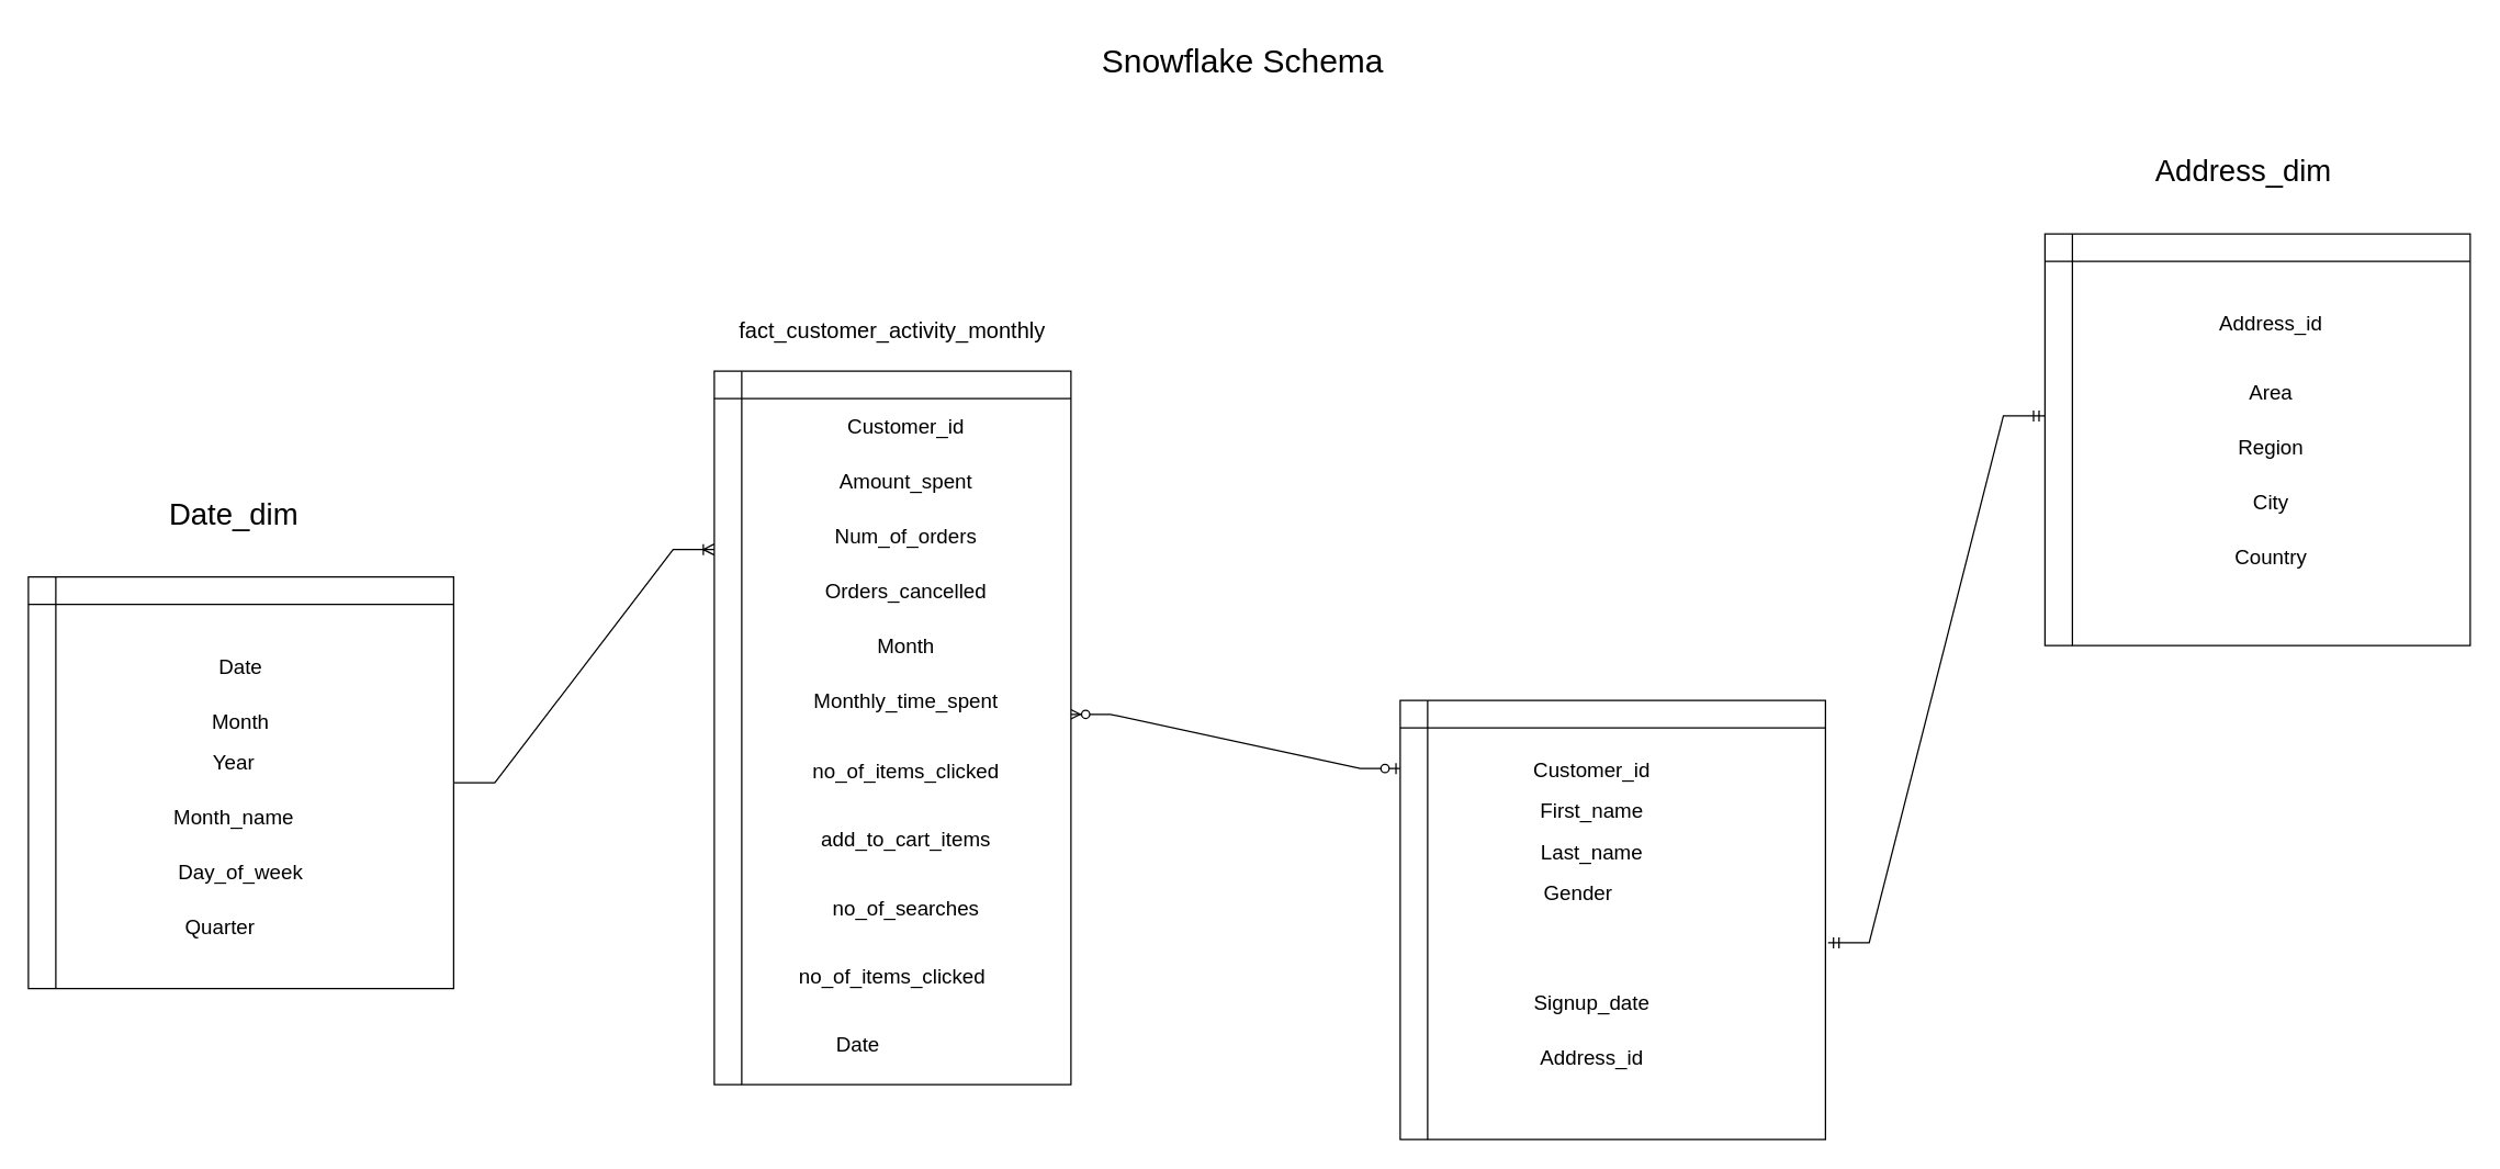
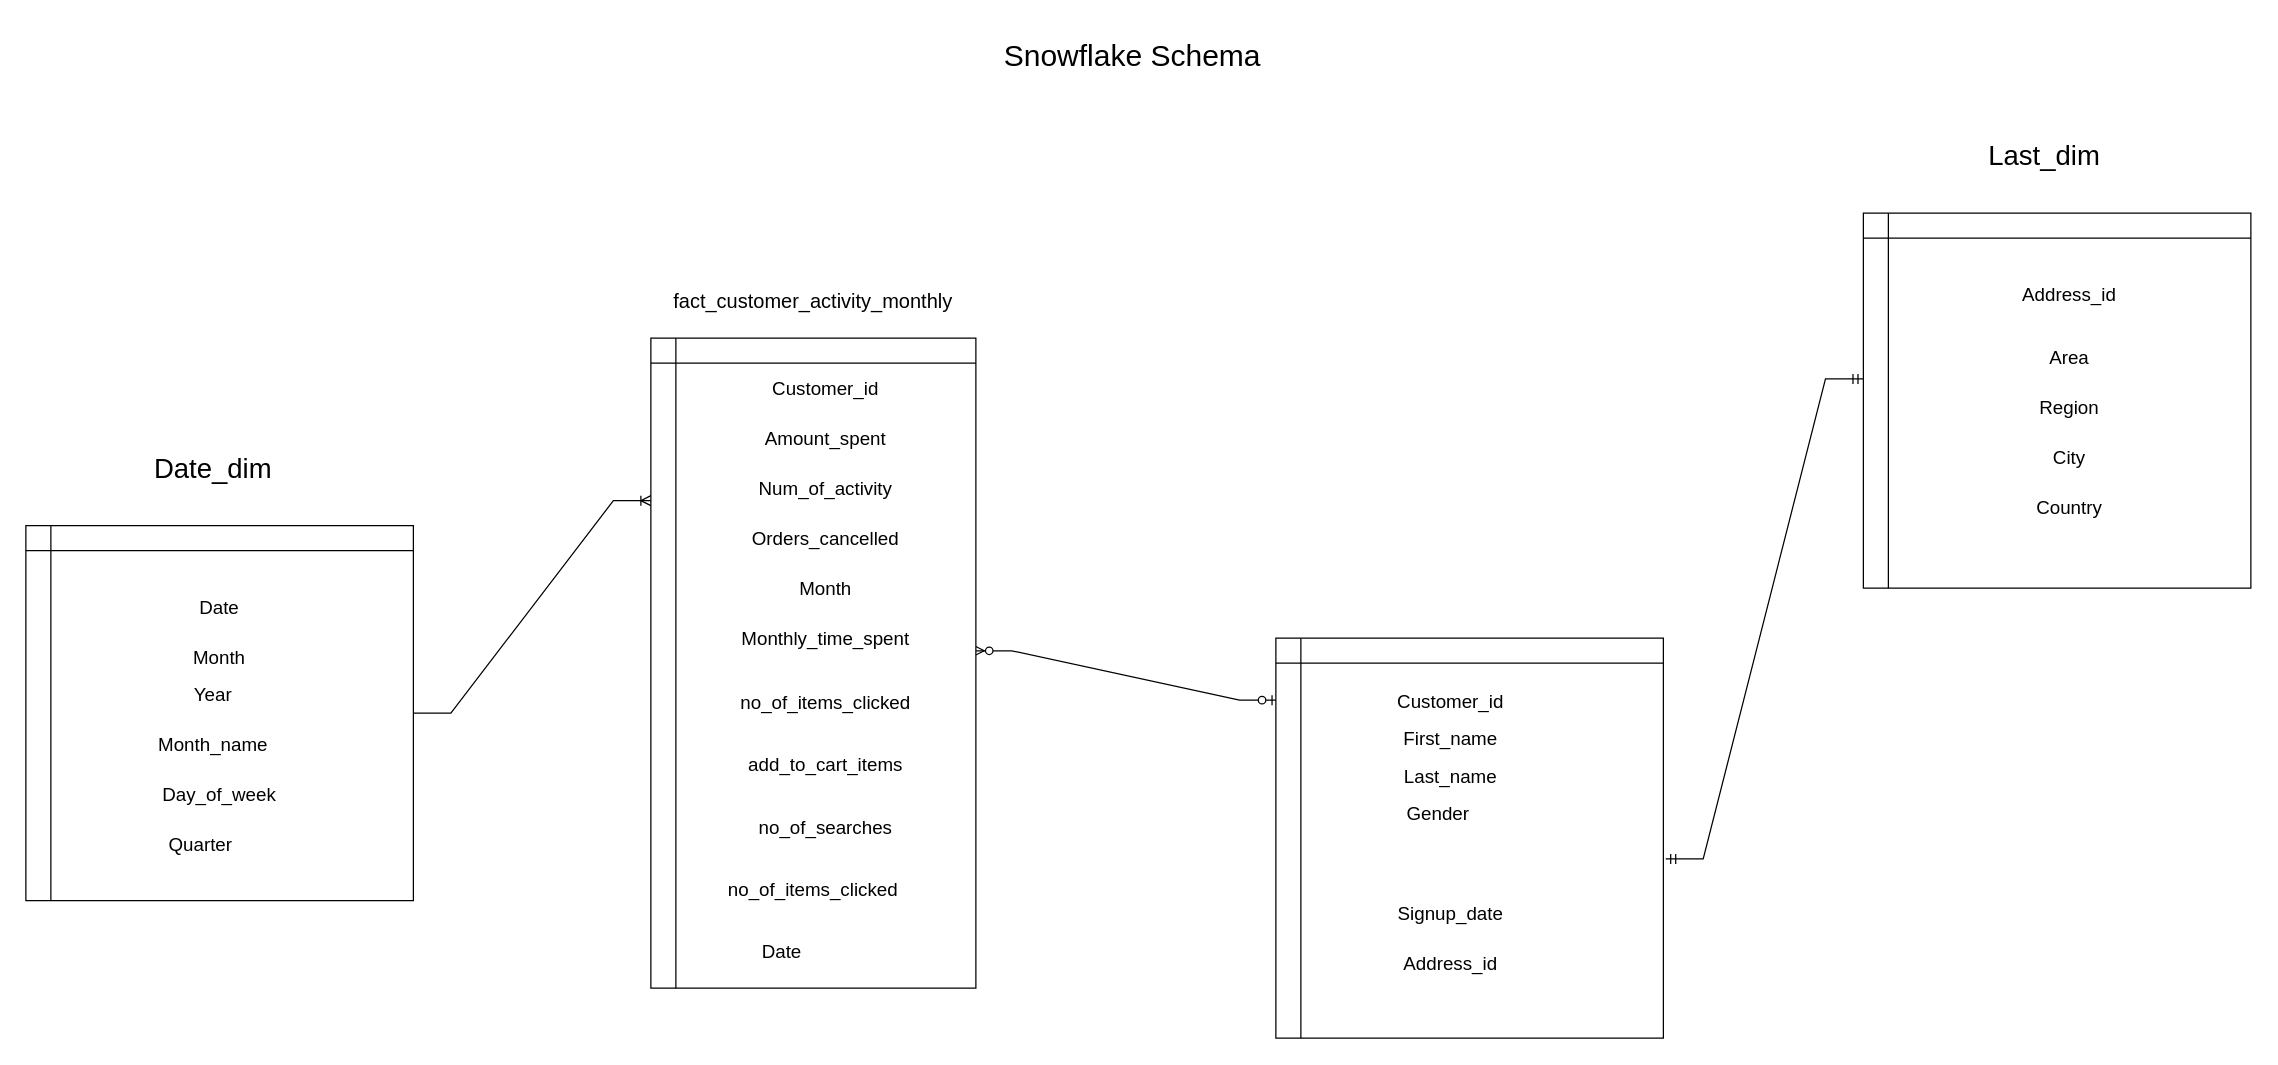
- <mxCell id="39" value="Address_dim" style="text;html=1;align=center;verticalAlign=middle;whiteSpace=wrap;rounded=0;fontSize=22;" vertex="1" parent="1"><mxGeometry x="1500" y="100" width="270" height="50" as="geometry" /></mxCell>
+ <mxCell id="39" value="Last_dim" style="text;html=1;align=center;verticalAlign=middle;whiteSpace=wrap;rounded=0;fontSize=22;" vertex="1" parent="1"><mxGeometry x="1500" y="100" width="270" height="50" as="geometry" /></mxCell>
- <mxCell id="7" value="Num_of_orders" style="text;html=1;align=center;verticalAlign=middle;whiteSpace=wrap;rounded=0;fontSize=15;" vertex="1" parent="1"><mxGeometry x="570" y="370" width="180" height="40" as="geometry" /></mxCell>
+ <mxCell id="7" value="Num_of_activity" style="text;html=1;align=center;verticalAlign=middle;whiteSpace=wrap;rounded=0;fontSize=15;" vertex="1" parent="1"><mxGeometry x="570" y="370" width="180" height="40" as="geometry" /></mxCell>
